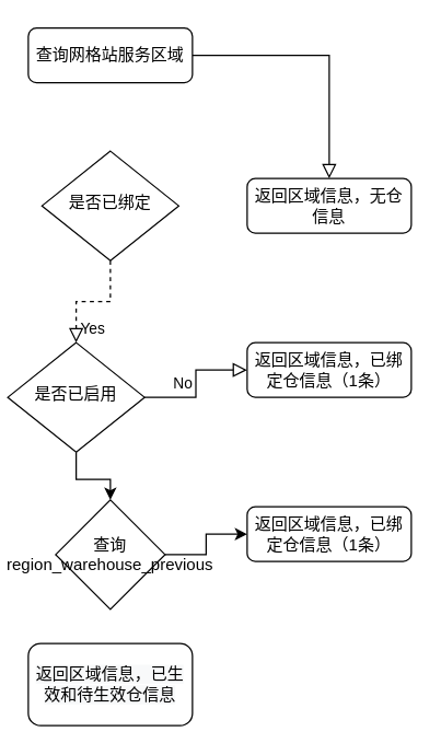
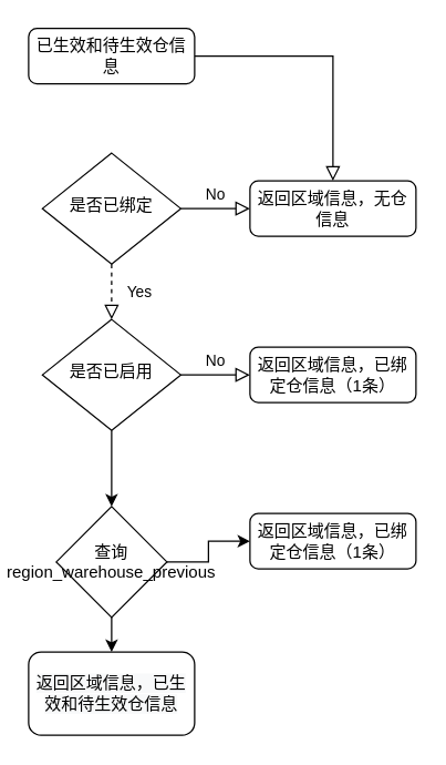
- <mxCell id="3" value="查询网格站服务区域" style="rounded=1;whiteSpace=wrap;html=1;fontSize=12;glass=0;strokeWidth=1;shadow=0;" parent="1" vertex="1"><mxGeometry x="20" y="20" width="120" height="40" as="geometry" /></mxCell>
+ <mxCell id="3" value="已生效和待生效仓信息" style="rounded=1;whiteSpace=wrap;html=1;fontSize=12;glass=0;strokeWidth=1;shadow=0;" parent="1" vertex="1"><mxGeometry x="20" y="20" width="120" height="40" as="geometry" /></mxCell>
+ <mxCell id="5" value="No" style="edgeStyle=orthogonalEdgeStyle;rounded=0;html=1;jettySize=auto;orthogonalLoop=1;fontSize=11;endArrow=block;endFill=0;endSize=8;strokeWidth=1;shadow=0;labelBackgroundColor=none;" parent="1" source="6" target="7" edge="1"><mxGeometry y="10" relative="1" as="geometry"><mxPoint as="offset" /></mxGeometry></mxCell>
- <mxCell id="10" value="是否已启用" style="rhombus;whiteSpace=wrap;html=1;shadow=0;fontFamily=Helvetica;fontSize=12;align=center;strokeWidth=1;spacing=6;spacingTop=-4;" parent="1" vertex="1"><mxGeometry x="5" y="250" width="100" height="80" as="geometry" /></mxCell>
+ <mxCell id="10" value="是否已启用" style="rhombus;whiteSpace=wrap;html=1;shadow=0;fontFamily=Helvetica;fontSize=12;align=center;strokeWidth=1;spacing=6;spacingTop=-4;" parent="1" vertex="1"><mxGeometry x="30" y="230" width="100" height="80" as="geometry" /></mxCell>
+ <mxCell id="13" value="" style="edgeStyle=orthogonalEdgeStyle;rounded=0;orthogonalLoop=1;jettySize=auto;html=1;" edge="1" parent="1" source="14" target="16"><mxGeometry relative="1" as="geometry" /></mxCell>
